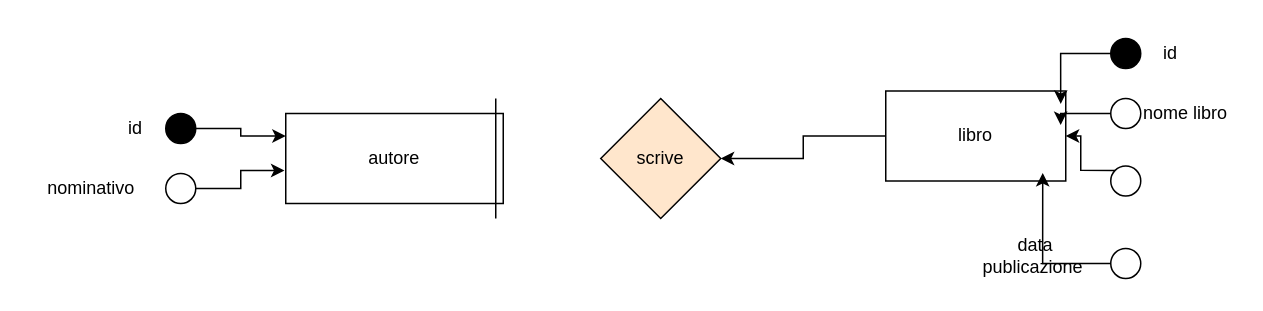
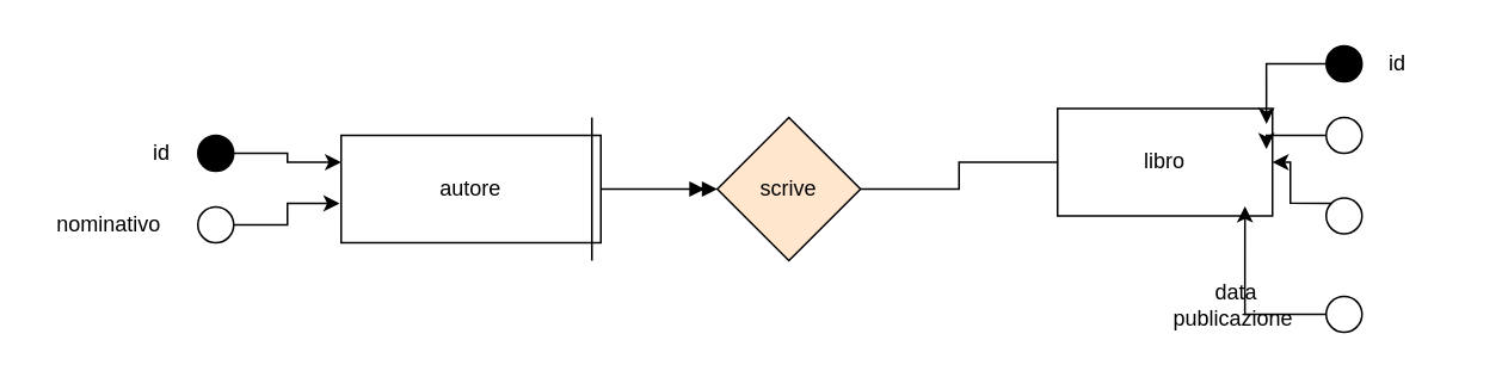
- <mxCell id="15" value="nome libro" style="text;html=1;align=center;verticalAlign=middle;whiteSpace=wrap;rounded=0;" vertex="1" parent="1"><mxGeometry x="760" y="60" width="60" height="30" as="geometry" /></mxCell>
+ <mxCell id="2" style="edgeStyle=orthogonalEdgeStyle;rounded=0;orthogonalLoop=1;jettySize=auto;html=1;exitX=1;exitY=0.5;exitDx=0;exitDy=0;entryX=0;entryY=0.5;entryDx=0;entryDy=0;endArrow=doubleBlock;endFill=1;" edge="1" parent="1" source="3" target="6"><mxGeometry relative="1" as="geometry" /></mxCell>
- <mxCell id="4" style="edgeStyle=orthogonalEdgeStyle;rounded=0;orthogonalLoop=1;jettySize=auto;html=1;exitX=0;exitY=0.5;exitDx=0;exitDy=0;entryX=1;entryY=0.5;entryDx=0;entryDy=0;" edge="1" parent="1" source="5" target="6"><mxGeometry relative="1" as="geometry" /></mxCell>
+ <mxCell id="4" style="edgeStyle=orthogonalEdgeStyle;rounded=0;orthogonalLoop=1;jettySize=auto;html=1;exitX=0;exitY=0.5;exitDx=0;exitDy=0;entryX=1;entryY=0.5;entryDx=0;entryDy=0;endArrow=none;" edge="1" parent="1" source="5" target="6"><mxGeometry relative="1" as="geometry" /></mxCell>
